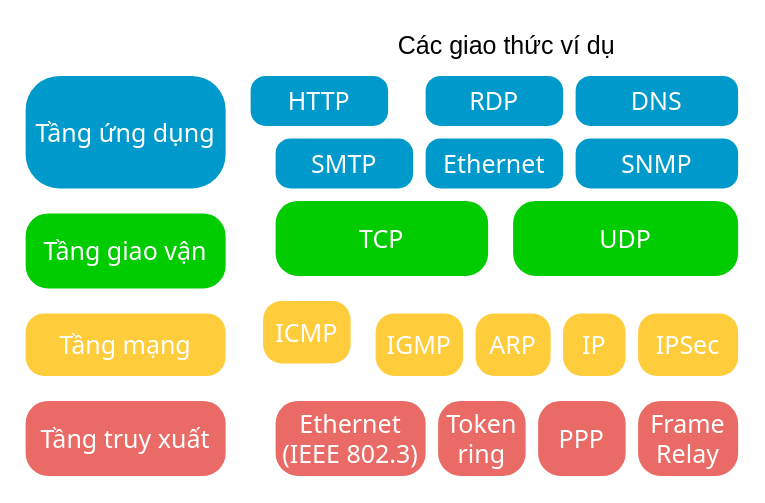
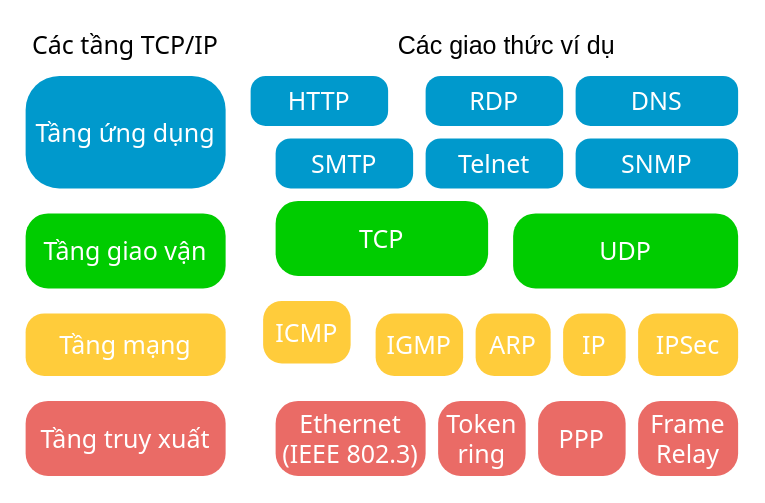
+ <mxCell id="23" value="&lt;font face=&quot;Noto Sans&quot; data-font-src=&quot;https://fonts.googleapis.com/css?family=Noto+Sans&quot; style=&quot;font-size: 20px;&quot;&gt;Các tầng TCP/IP&lt;/font&gt;" style="text;html=1;align=center;verticalAlign=middle;whiteSpace=wrap;rounded=0;fontSize=20;" vertex="1" parent="1"><mxGeometry x="20" y="20" width="160" height="30" as="geometry" /></mxCell>
- <mxCell id="10" value="Ethernet" style="rounded=1;whiteSpace=wrap;html=1;fontSize=20;arcSize=30;fontFamily=Noto Sans;fontSource=https%3A%2F%2Ffonts.googleapis.com%2Fcss%3Ffamily%3DNoto%2BSans;fontColor=#FFFFFF;fillColor=#0099CC;strokeColor=none;imageHeight=24;" vertex="1" parent="1"><mxGeometry x="340" y="110" width="110" height="40" as="geometry" /></mxCell>
+ <mxCell id="10" value="Telnet" style="rounded=1;whiteSpace=wrap;html=1;fontSize=20;arcSize=30;fontFamily=Noto Sans;fontSource=https%3A%2F%2Ffonts.googleapis.com%2Fcss%3Ffamily%3DNoto%2BSans;fontColor=#FFFFFF;fillColor=#0099CC;strokeColor=none;imageHeight=24;" vertex="1" parent="1"><mxGeometry x="340" y="110" width="110" height="40" as="geometry" /></mxCell>
- <mxCell id="13" value="UDP" style="rounded=1;whiteSpace=wrap;html=1;fontSize=20;arcSize=30;fontFamily=Noto Sans;fontSource=https%3A%2F%2Ffonts.googleapis.com%2Fcss%3Ffamily%3DNoto%2BSans;fontColor=#FFFFFF;strokeColor=none;fillColor=#00CC00;imageHeight=24;" vertex="1" parent="1"><mxGeometry x="410" y="160" width="180" height="60" as="geometry" /></mxCell>
+ <mxCell id="13" value="UDP" style="rounded=1;whiteSpace=wrap;html=1;fontSize=20;arcSize=30;fontFamily=Noto Sans;fontSource=https%3A%2F%2Ffonts.googleapis.com%2Fcss%3Ffamily%3DNoto%2BSans;fontColor=#FFFFFF;strokeColor=none;fillColor=#00CC00;imageHeight=24;" vertex="1" parent="1"><mxGeometry x="410" y="170" width="180" height="60" as="geometry" /></mxCell>
